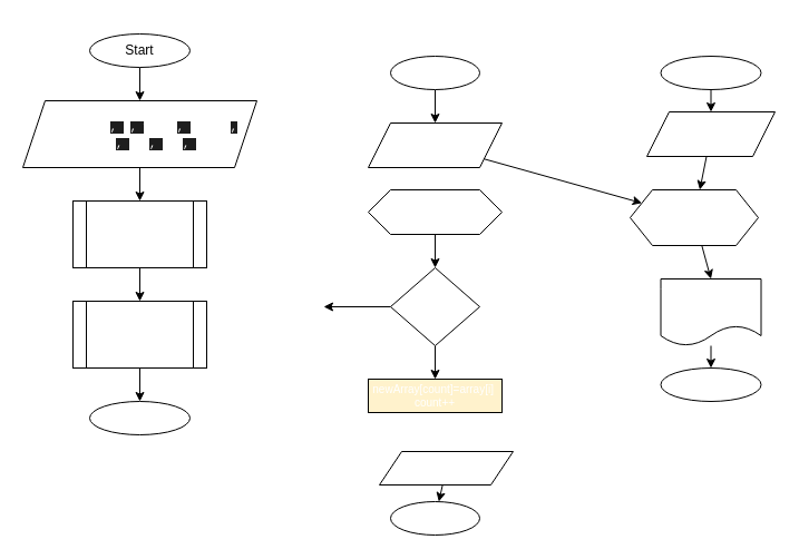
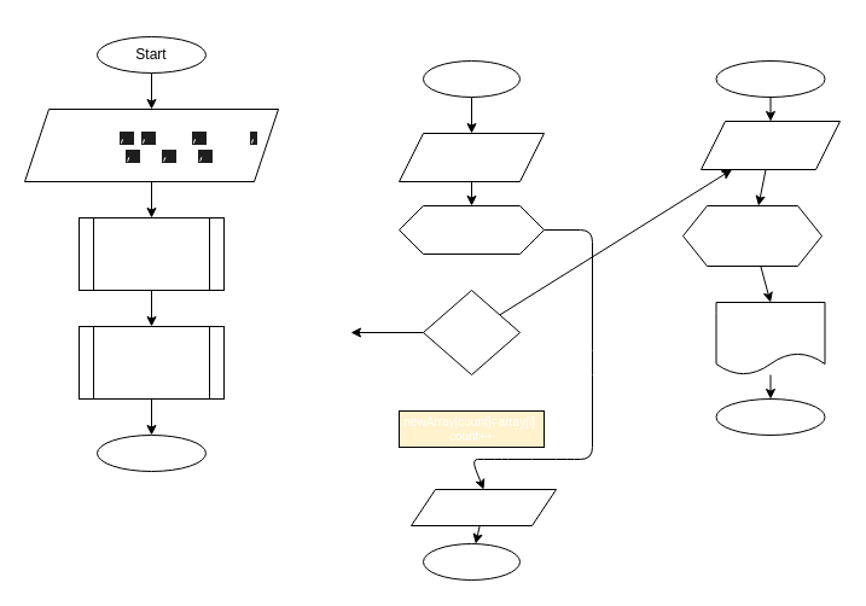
- <mxCell id="24" value="" style="edgeStyle=none;html=1;fontSize=10;fontColor=#FFFFFF;" edge="1" parent="1" source="25" target="18"><mxGeometry relative="1" as="geometry" /></mxCell>
+ <mxCell id="24" value="" style="edgeStyle=none;html=1;fontSize=10;fontColor=#FFFFFF;" edge="1" parent="1" source="25" target="28"><mxGeometry relative="1" as="geometry" /></mxCell>
- <mxCell id="26" value="" style="edgeStyle=none;html=1;fontSize=10;fontColor=#FFFFFF;" edge="1" parent="1" source="28" target="31"><mxGeometry relative="1" as="geometry" /></mxCell>
+ <mxCell id="27" style="edgeStyle=none;html=1;fontSize=10;fontColor=#FFFFFF;entryX=0.5;entryY=0;entryDx=0;entryDy=0;" edge="1" parent="1" source="28" target="37"><mxGeometry relative="1" as="geometry"><Array as="points"><mxPoint x="490" y="190" /><mxPoint x="490" y="300" /><mxPoint x="490" y="380" /><mxPoint x="470" y="380" /><mxPoint x="430" y="380" /><mxPoint x="410" y="380" /><mxPoint x="390" y="380" /></Array></mxGeometry></mxCell>
- <mxCell id="29" value="" style="edgeStyle=none;html=1;fontSize=10;fontColor=#FFFFFF;" edge="1" parent="1" source="31" target="33"><mxGeometry relative="1" as="geometry" /></mxCell>
+ <mxCell id="29" value="" style="edgeStyle=none;html=1;fontSize=10;fontColor=#FFFFFF;" edge="1" parent="1" source="31" target="15"><mxGeometry relative="1" as="geometry" /></mxCell>
